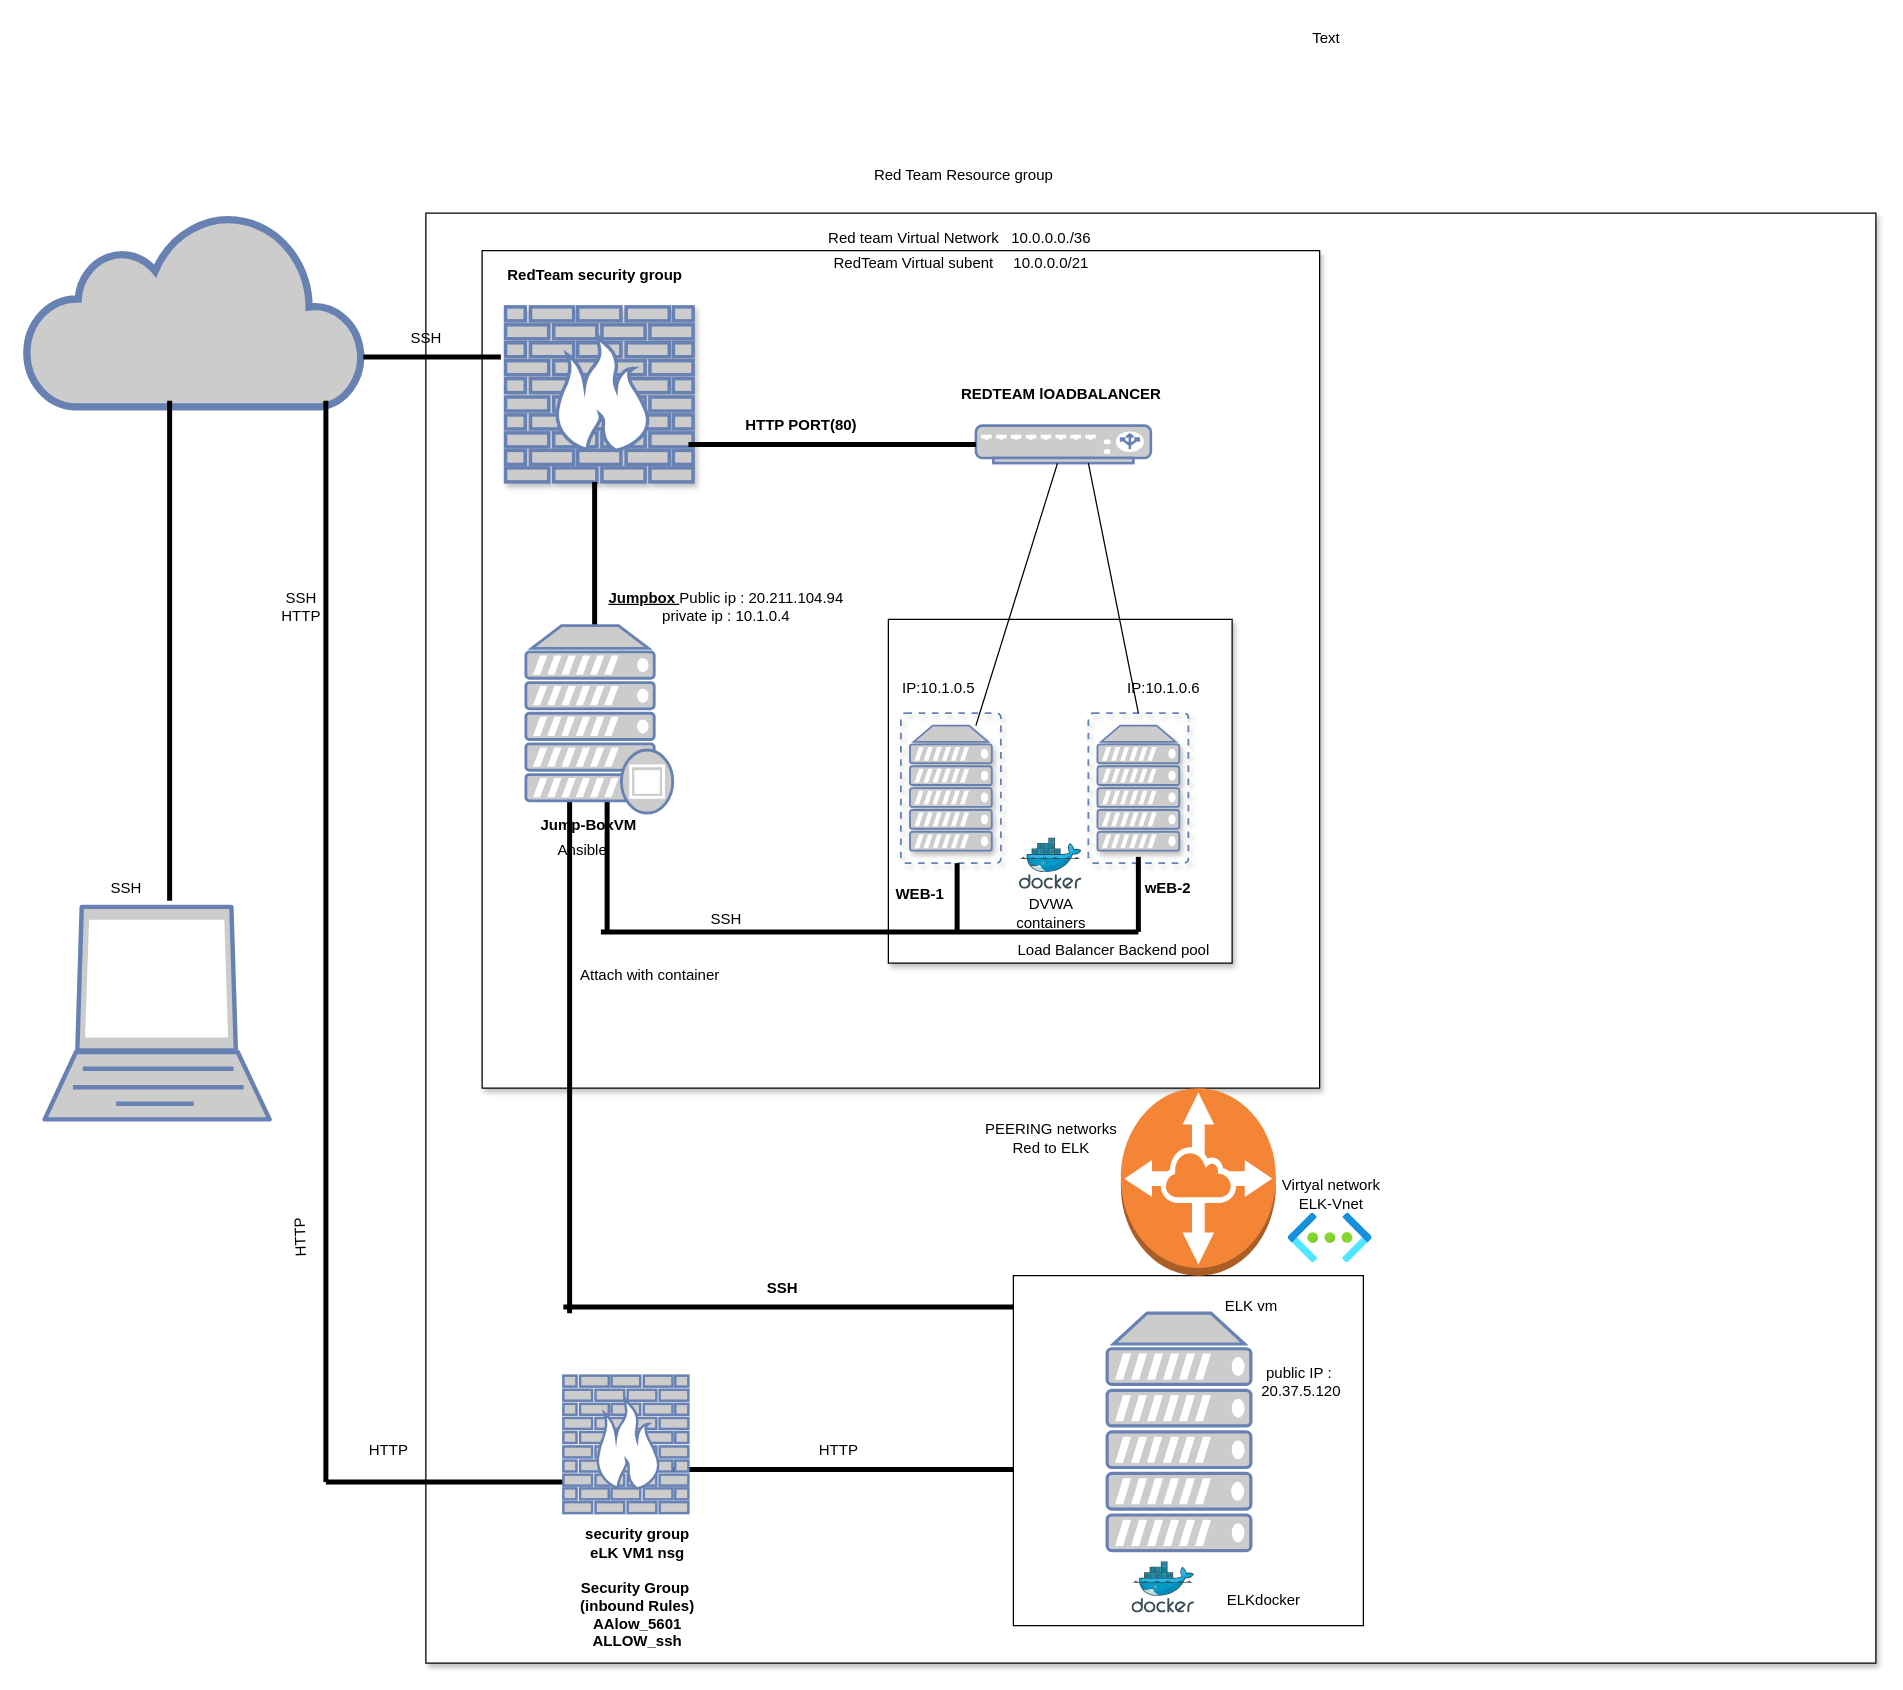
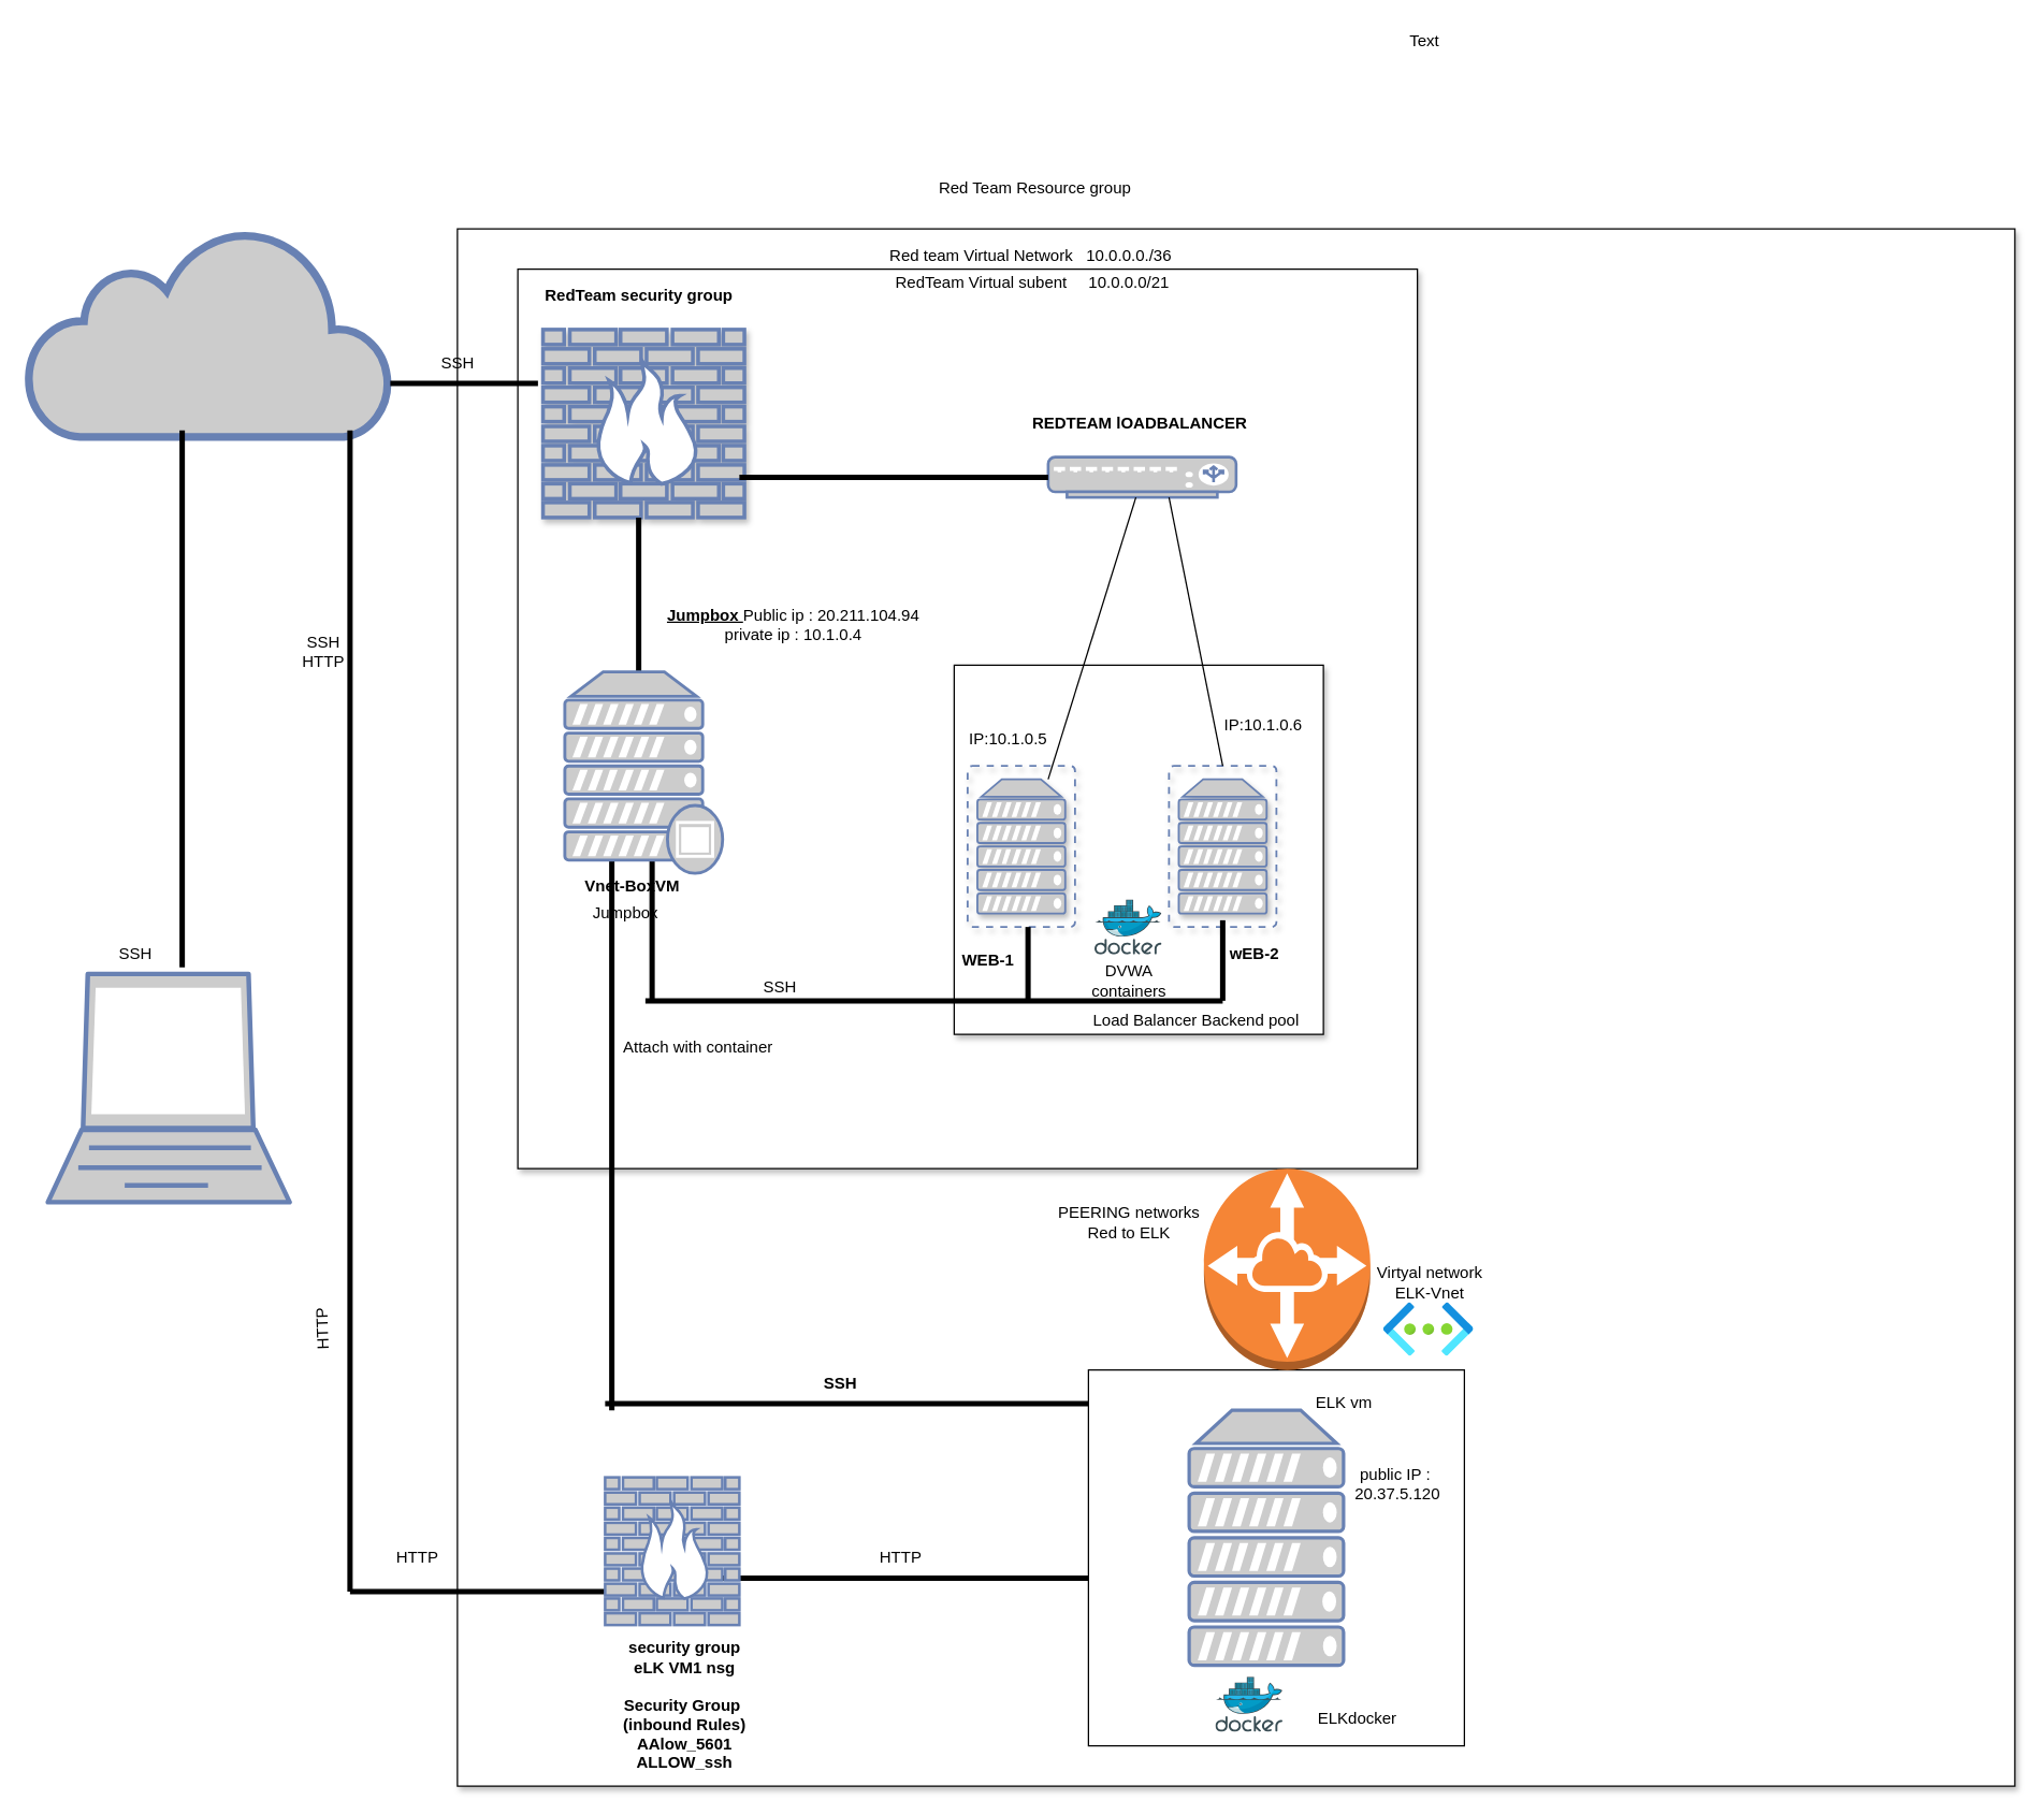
- <mxCell id="48" value="&lt;b&gt;HTTP PORT(80)&lt;/b&gt;" style="text;html=1;resizable=0;autosize=1;align=center;verticalAlign=middle;points=[];fillColor=none;strokeColor=none;rounded=0;" parent="1" vertex="1"><mxGeometry x="590" y="330" width="100" height="20" as="geometry" /></mxCell>
- <mxCell id="60" value="&lt;b&gt;&lt;u&gt;Jumpbox &lt;/u&gt;&lt;/b&gt;Public ip : 20.211.104.94&lt;br&gt;private ip : 10.1.0.4" style="text;html=1;resizable=0;autosize=1;align=center;verticalAlign=middle;points=[];fillColor=none;strokeColor=none;rounded=0;" parent="1" vertex="1"><mxGeometry x="480" y="470" width="200" height="30" as="geometry" /></mxCell>
+ <mxCell id="60" value="&lt;b&gt;&lt;u&gt;Jumpbox &lt;/u&gt;&lt;/b&gt;Public ip : 20.211.104.94&lt;br&gt;private ip : 10.1.0.4" style="text;html=1;resizable=0;autosize=1;align=center;verticalAlign=middle;points=[];fillColor=none;strokeColor=none;rounded=0;" parent="1" vertex="1"><mxGeometry x="490" y="450" width="200" height="30" as="geometry" /></mxCell>
- <mxCell id="61" value="IP:10.1.0.6" style="text;html=1;resizable=0;autosize=1;align=center;verticalAlign=middle;points=[];fillColor=none;strokeColor=none;rounded=0;" parent="1" vertex="1"><mxGeometry x="895" y="540" width="70" height="20" as="geometry" /></mxCell>
+ <mxCell id="61" value="IP:10.1.0.6" style="text;html=1;resizable=0;autosize=1;align=center;verticalAlign=middle;points=[];fillColor=none;strokeColor=none;rounded=0;" parent="1" vertex="1"><mxGeometry x="905" y="530" width="70" height="20" as="geometry" /></mxCell>
- <mxCell id="15" value="&lt;b&gt;Jump-BoxVM&lt;/b&gt;" style="text;html=1;resizable=0;autosize=1;align=center;verticalAlign=middle;points=[];fillColor=none;strokeColor=none;rounded=0;" parent="1" vertex="1"><mxGeometry x="425" y="650" width="90" height="20" as="geometry" /></mxCell>
+ <mxCell id="15" value="&lt;b&gt;Vnet-BoxVM&lt;/b&gt;" style="text;html=1;resizable=0;autosize=1;align=center;verticalAlign=middle;points=[];fillColor=none;strokeColor=none;rounded=0;" parent="1" vertex="1"><mxGeometry x="425" y="650" width="90" height="20" as="geometry" /></mxCell>
- <mxCell id="43" value="Ansible" style="text;html=1;resizable=0;autosize=1;align=center;verticalAlign=middle;points=[];fillColor=none;strokeColor=none;rounded=0;" parent="1" vertex="1"><mxGeometry x="440" y="670" width="50" height="20" as="geometry" /></mxCell>
+ <mxCell id="43" value="Jumpbox" style="text;html=1;resizable=0;autosize=1;align=center;verticalAlign=middle;points=[];fillColor=none;strokeColor=none;rounded=0;" parent="1" vertex="1"><mxGeometry x="440" y="670" width="50" height="20" as="geometry" /></mxCell>
